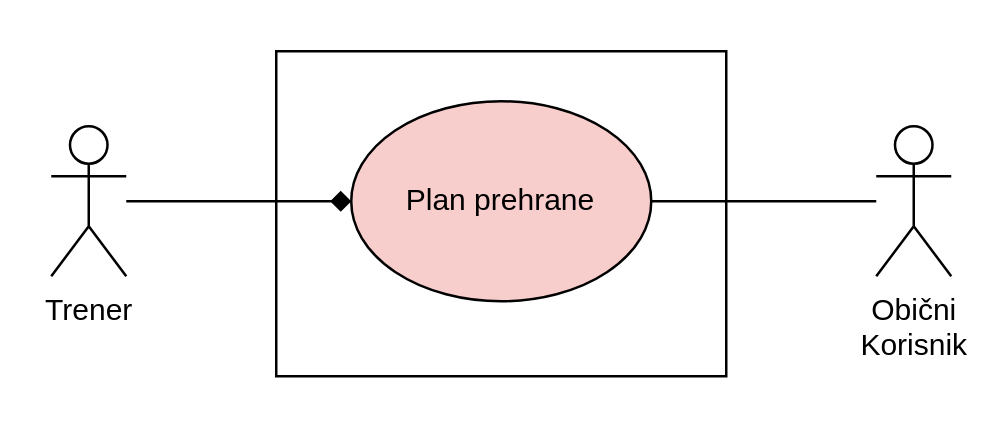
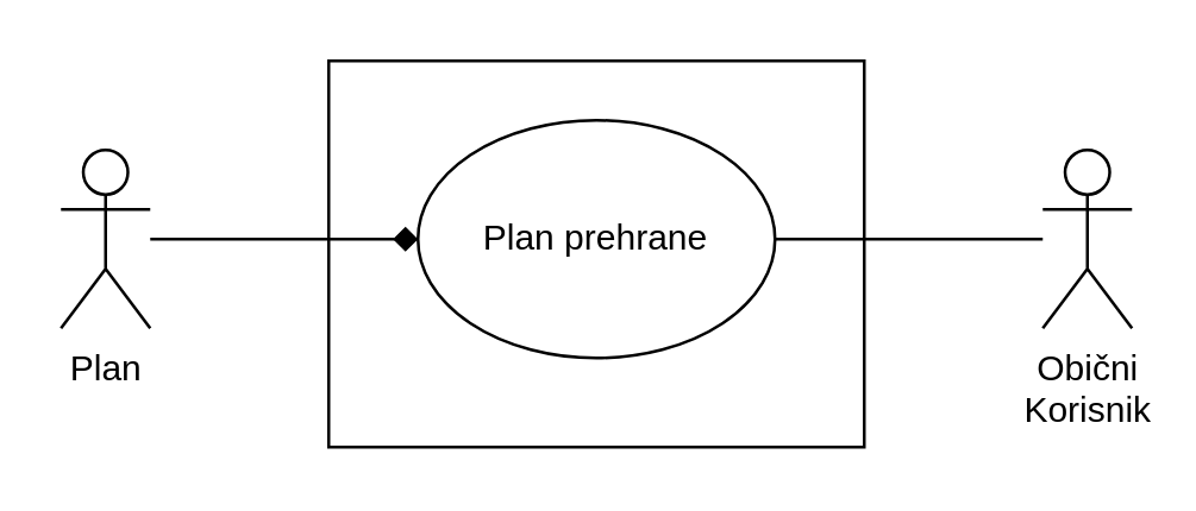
- <mxCell id="8" value="Plan prehrane" style="ellipse;whiteSpace=wrap;html=1;fillColor=#f8cecc;" vertex="1" parent="1"><mxGeometry x="140" y="40" width="120" height="80" as="geometry" /></mxCell>
+ <mxCell id="8" value="Plan prehrane" style="ellipse;whiteSpace=wrap;html=1;" vertex="1" parent="1"><mxGeometry x="140" y="40" width="120" height="80" as="geometry" /></mxCell>
- <mxCell id="7" value="Trener" style="shape=umlActor;verticalLabelPosition=bottom;verticalAlign=top;html=1;outlineConnect=0;" vertex="1" parent="1"><mxGeometry x="20" y="50" width="30" height="60" as="geometry" /></mxCell>
+ <mxCell id="7" value="Plan" style="shape=umlActor;verticalLabelPosition=bottom;verticalAlign=top;html=1;outlineConnect=0;" vertex="1" parent="1"><mxGeometry x="20" y="50" width="30" height="60" as="geometry" /></mxCell>
